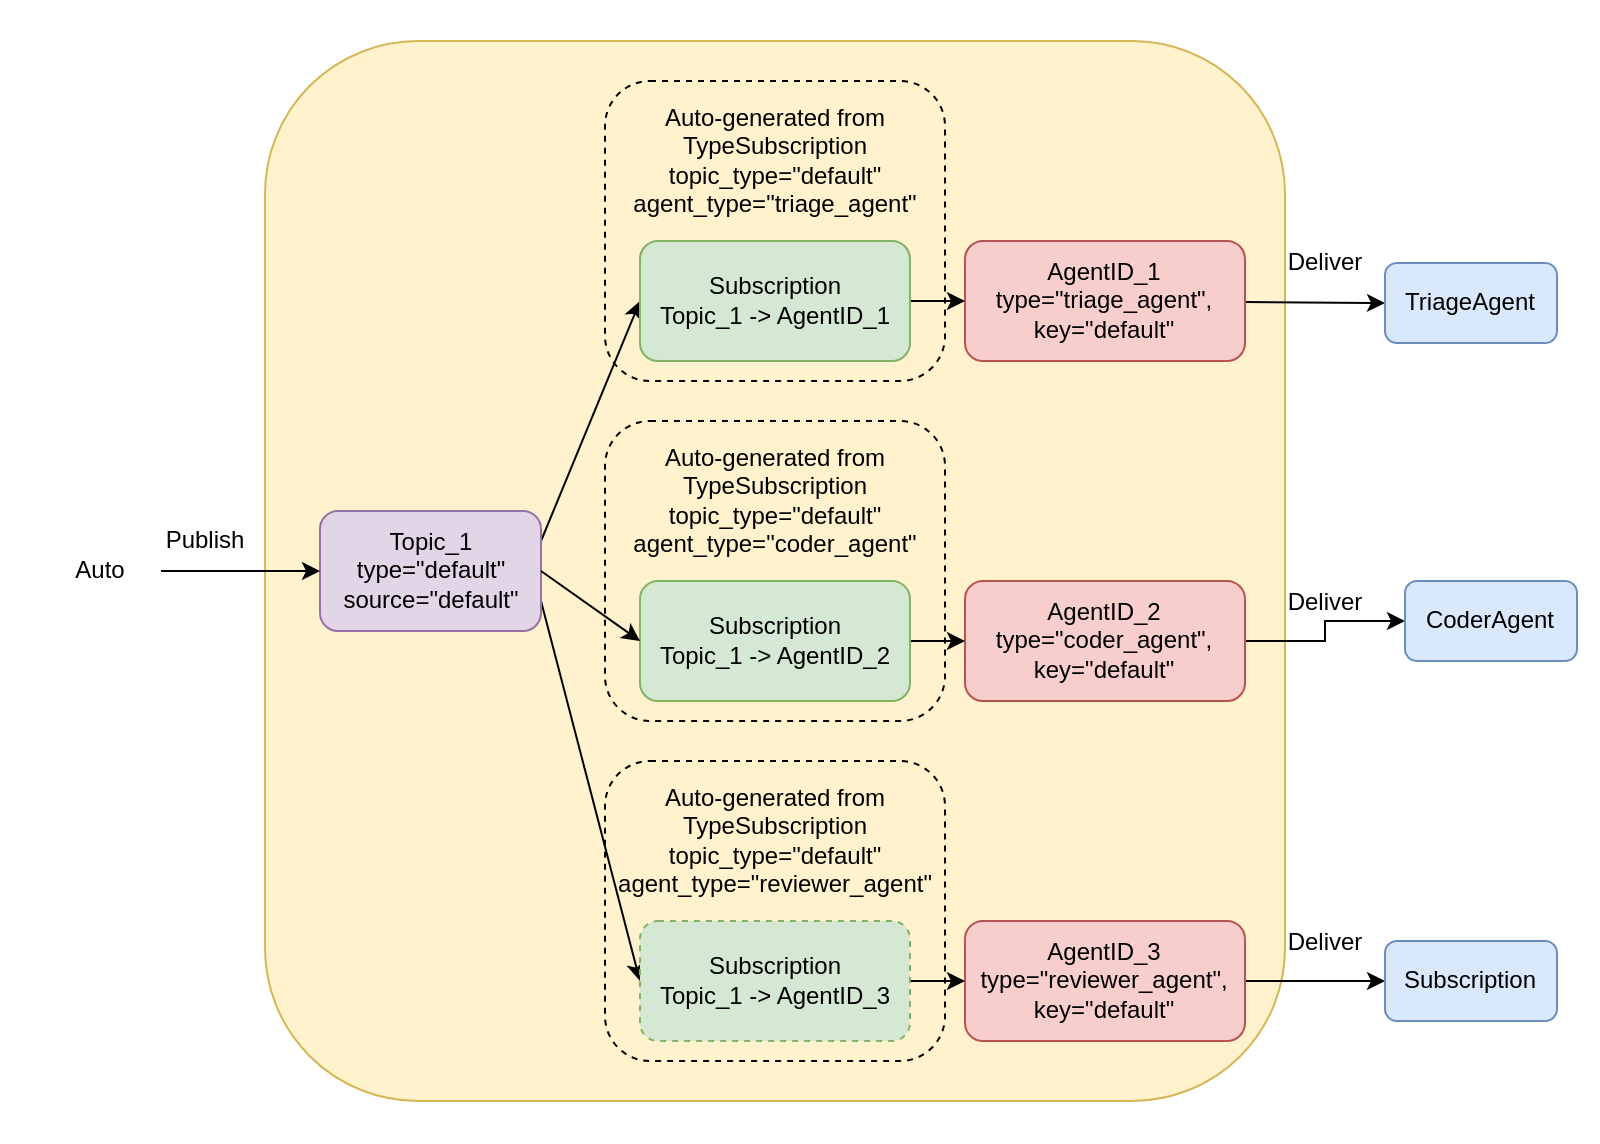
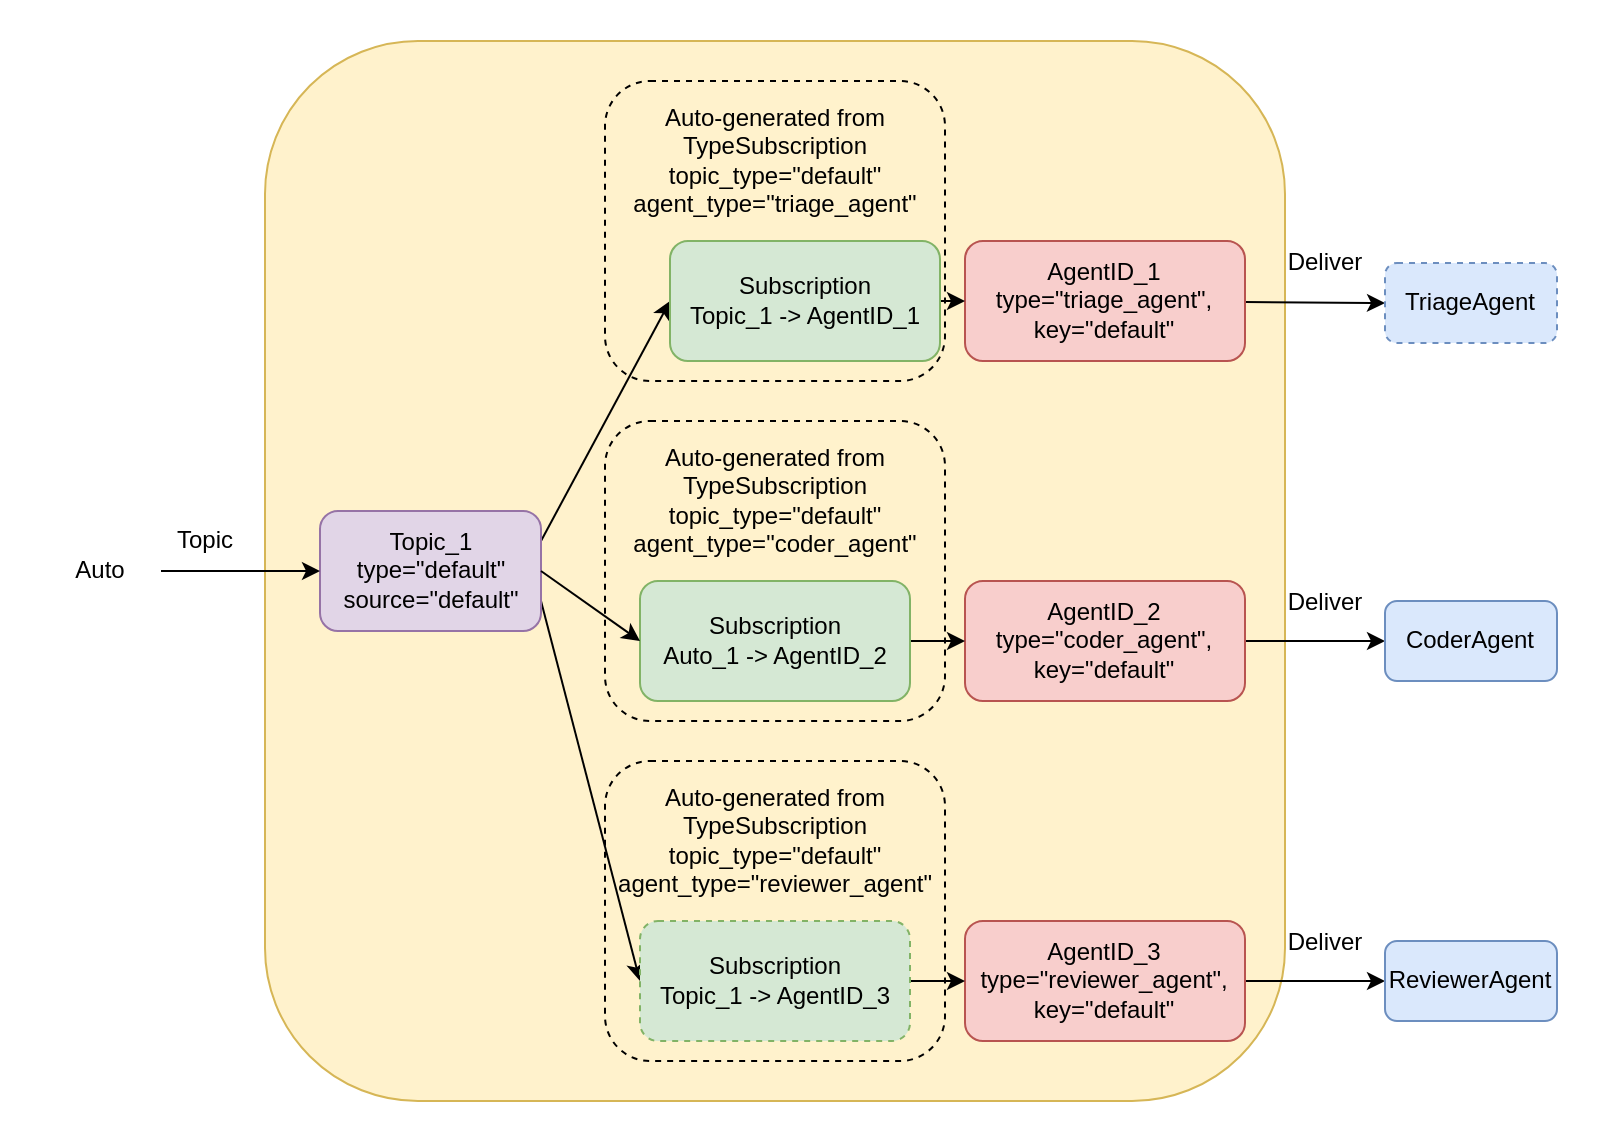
- <mxCell id="15" value="Subscription&lt;div&gt;Topic_1 -&amp;gt; AgentID_1&lt;/div&gt;" style="rounded=1;whiteSpace=wrap;html=1;fillColor=#d5e8d4;strokeColor=#82b366;" vertex="1" parent="1"><mxGeometry x="319.5" y="120" width="135" height="60" as="geometry" /></mxCell>
+ <mxCell id="15" value="Subscription&lt;div&gt;Topic_1 -&amp;gt; AgentID_1&lt;/div&gt;" style="rounded=1;whiteSpace=wrap;html=1;fillColor=#d5e8d4;strokeColor=#82b366;" vertex="1" parent="1"><mxGeometry x="334.5" y="120" width="135" height="60" as="geometry" /></mxCell>
- <mxCell id="12" value="TriageAgent" style="rounded=1;whiteSpace=wrap;html=1;fillColor=#dae8fc;strokeColor=#6c8ebf;" vertex="1" parent="1"><mxGeometry x="692" y="131" width="86" height="40" as="geometry" /></mxCell>
+ <mxCell id="12" value="TriageAgent" style="rounded=1;whiteSpace=wrap;html=1;fillColor=#dae8fc;strokeColor=#6c8ebf;dashed=1;" vertex="1" parent="1"><mxGeometry x="692" y="131" width="86" height="40" as="geometry" /></mxCell>
- <mxCell id="11" value="Publish" style="text;html=1;align=center;verticalAlign=middle;resizable=0;points=[];autosize=1;strokeColor=none;fillColor=none;" vertex="1" parent="1"><mxGeometry x="72" y="255" width="60" height="30" as="geometry" /></mxCell>
+ <mxCell id="11" value="Topic" style="text;html=1;align=center;verticalAlign=middle;resizable=0;points=[];autosize=1;strokeColor=none;fillColor=none;" vertex="1" parent="1"><mxGeometry x="72" y="255" width="60" height="30" as="geometry" /></mxCell>
- <mxCell id="20" value="CoderAgent" style="rounded=1;whiteSpace=wrap;html=1;fillColor=#dae8fc;strokeColor=#6c8ebf;" vertex="1" parent="1"><mxGeometry x="702" y="290" width="86" height="40" as="geometry" /></mxCell>
+ <mxCell id="20" value="CoderAgent" style="rounded=1;whiteSpace=wrap;html=1;fillColor=#dae8fc;strokeColor=#6c8ebf;" vertex="1" parent="1"><mxGeometry x="692" y="300" width="86" height="40" as="geometry" /></mxCell>
- <mxCell id="23" value="Subscription&lt;div&gt;Topic_1 -&amp;gt; AgentID_2&lt;/div&gt;" style="rounded=1;whiteSpace=wrap;html=1;fillColor=#d5e8d4;strokeColor=#82b366;" vertex="1" parent="1"><mxGeometry x="319.5" y="290" width="135" height="60" as="geometry" /></mxCell>
+ <mxCell id="23" value="Subscription&lt;div&gt;Auto_1 -&amp;gt; AgentID_2&lt;/div&gt;" style="rounded=1;whiteSpace=wrap;html=1;fillColor=#d5e8d4;strokeColor=#82b366;" vertex="1" parent="1"><mxGeometry x="319.5" y="290" width="135" height="60" as="geometry" /></mxCell>
- <mxCell id="29" value="Subscription" style="rounded=1;whiteSpace=wrap;html=1;fillColor=#dae8fc;strokeColor=#6c8ebf;" vertex="1" parent="1"><mxGeometry x="692" y="470" width="86" height="40" as="geometry" /></mxCell>
+ <mxCell id="29" value="ReviewerAgent" style="rounded=1;whiteSpace=wrap;html=1;fillColor=#dae8fc;strokeColor=#6c8ebf;" vertex="1" parent="1"><mxGeometry x="692" y="470" width="86" height="40" as="geometry" /></mxCell>
